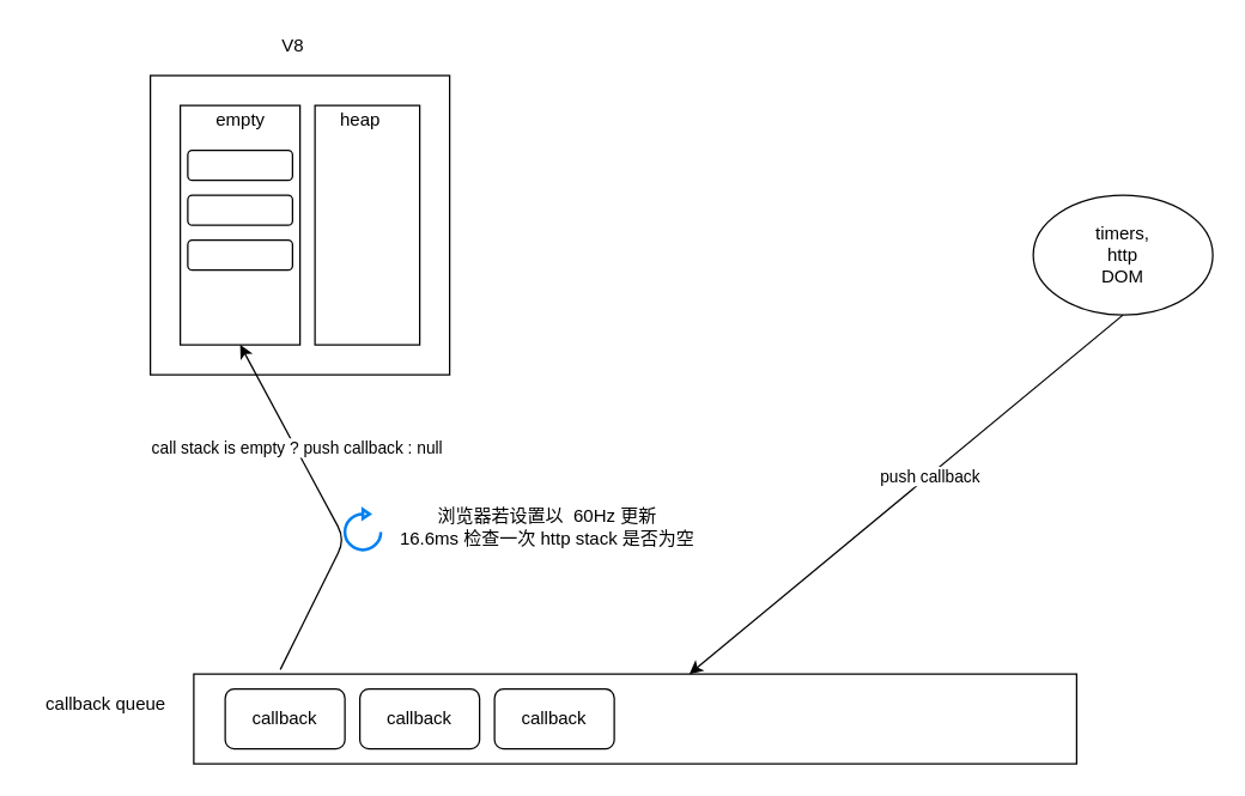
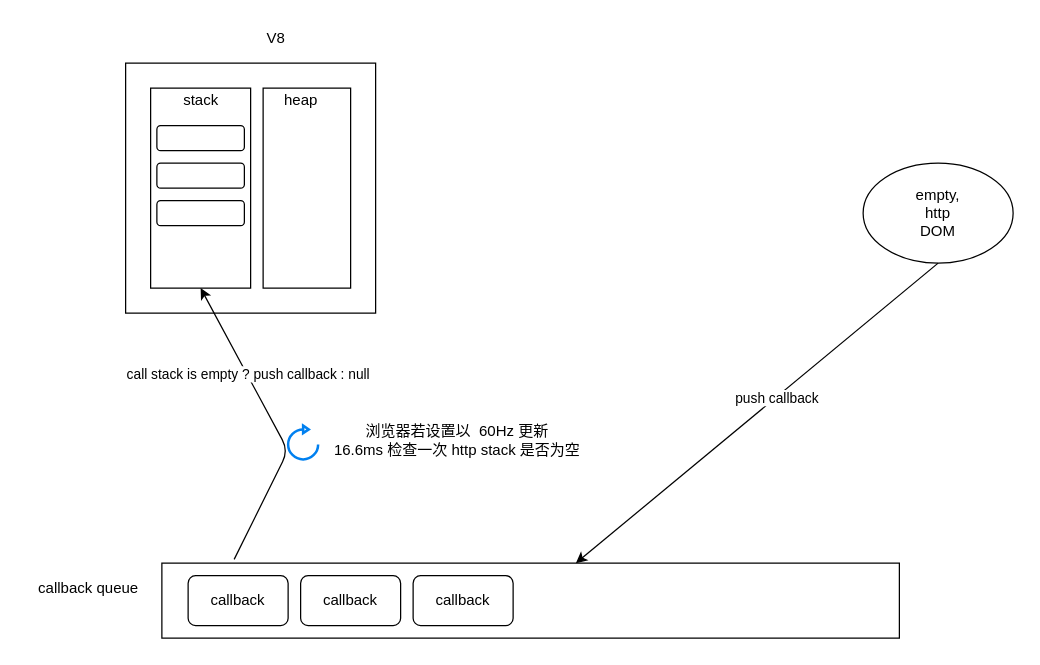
- <mxCell id="10" value="V8" style="text;html=1;align=center;verticalAlign=middle;resizable=0;points=[];autosize=1;" vertex="1" parent="1"><mxGeometry x="180" y="20" width="30" height="20" as="geometry" /></mxCell>
+ <mxCell id="10" value="V8" style="text;html=1;align=center;verticalAlign=middle;resizable=0;points=[];autosize=1;" vertex="1" parent="1"><mxGeometry x="205" y="20" width="30" height="20" as="geometry" /></mxCell>
- <mxCell id="5" value="empty" style="text;html=1;align=center;verticalAlign=middle;resizable=0;points=[];autosize=1;" vertex="1" parent="1"><mxGeometry x="140" y="70" width="40" height="20" as="geometry" /></mxCell>
+ <mxCell id="5" value="stack" style="text;html=1;align=center;verticalAlign=middle;resizable=0;points=[];autosize=1;" vertex="1" parent="1"><mxGeometry x="140" y="70" width="40" height="20" as="geometry" /></mxCell>
- <mxCell id="11" value="timers,&lt;br&gt;http&lt;br&gt;DOM" style="ellipse;whiteSpace=wrap;html=1;" vertex="1" parent="1"><mxGeometry x="690" y="130" width="120" height="80" as="geometry" /></mxCell>
+ <mxCell id="11" value="empty,&lt;br&gt;http&lt;br&gt;DOM" style="ellipse;whiteSpace=wrap;html=1;" vertex="1" parent="1"><mxGeometry x="690" y="130" width="120" height="80" as="geometry" /></mxCell>
